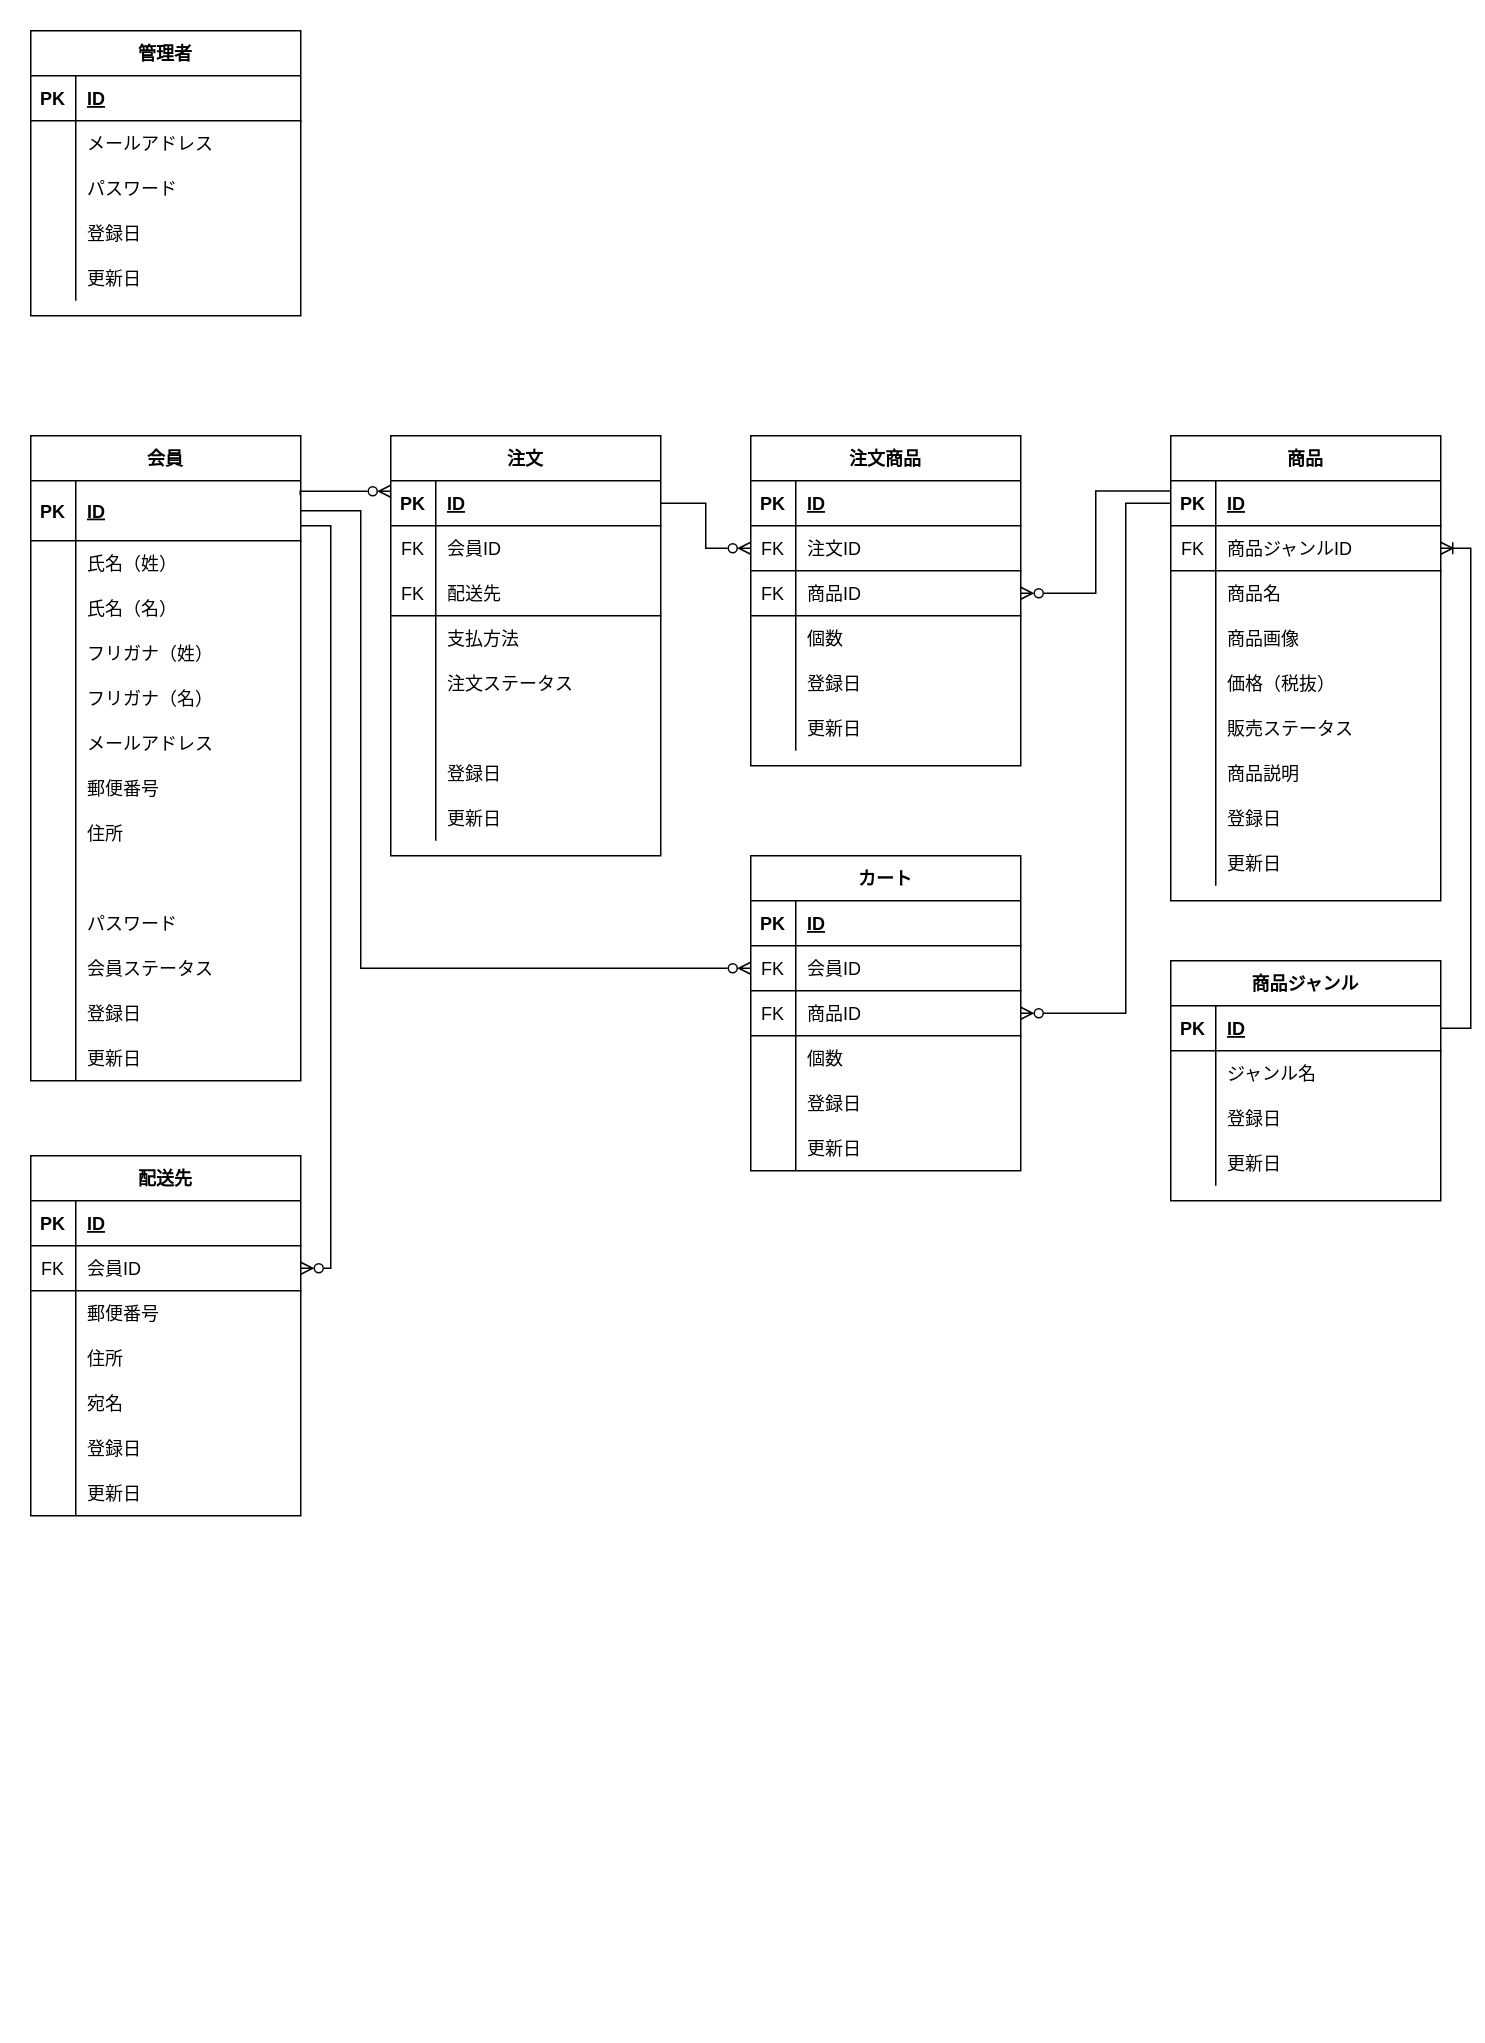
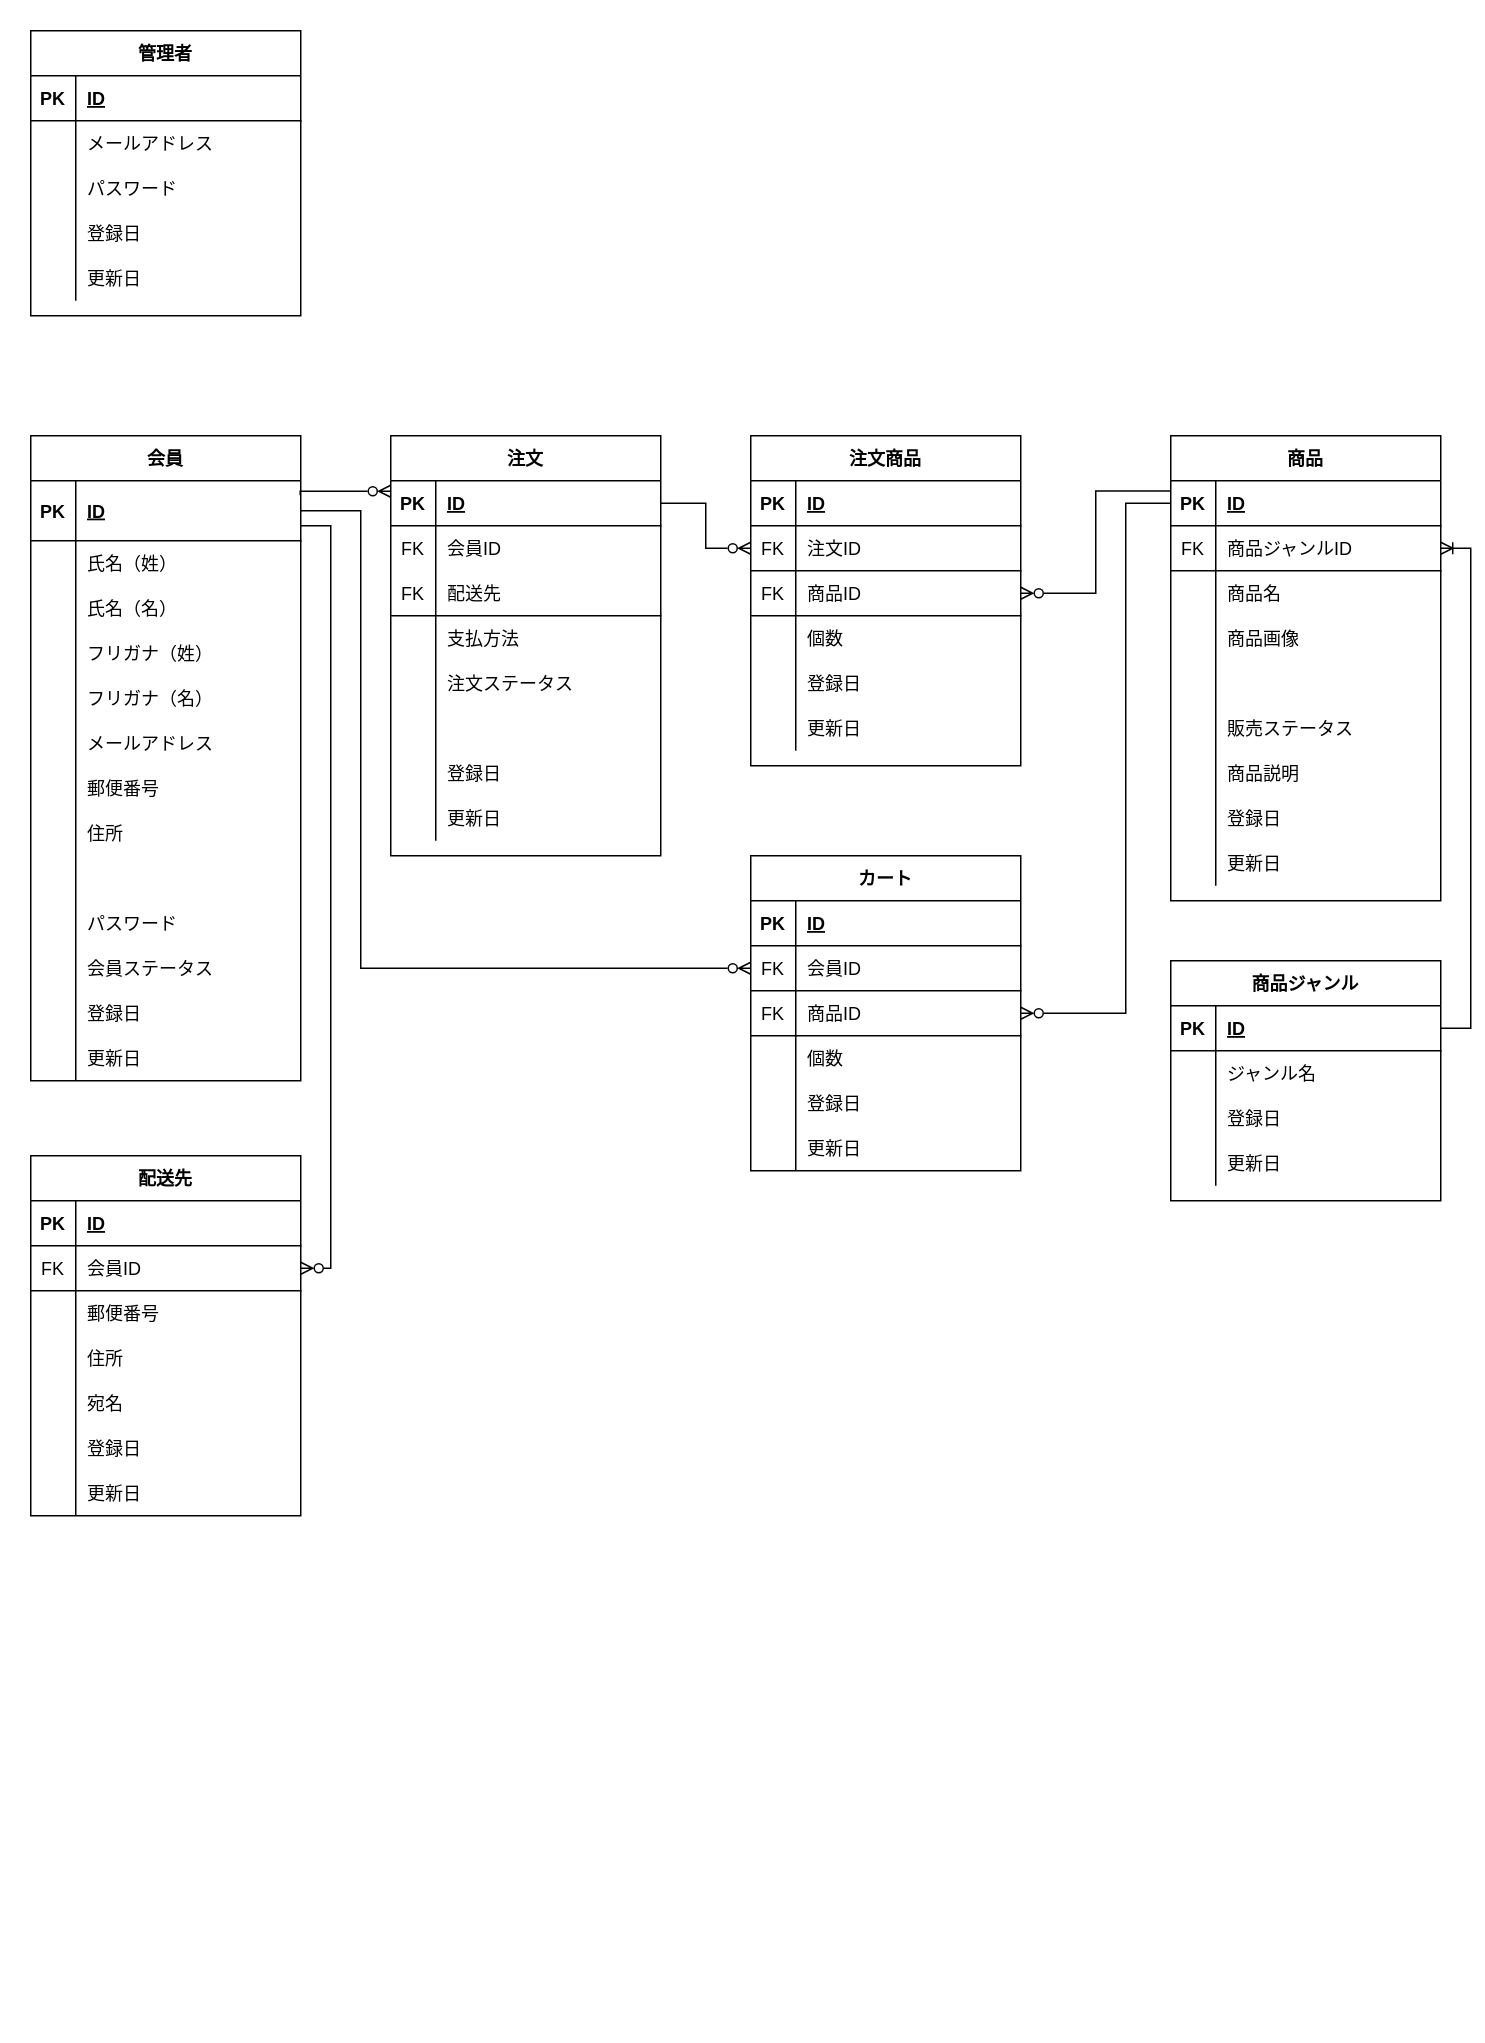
- <mxCell id="56" value="価格（税抜）" style="shape=partialRectangle;connectable=0;fillColor=none;top=0;left=0;bottom=0;right=0;align=left;spacingLeft=6;overflow=hidden;" vertex="1" parent="54"><mxGeometry x="30" width="150" height="30" as="geometry"><mxRectangle width="150" height="30" as="alternateBounds" /></mxGeometry></mxCell>
